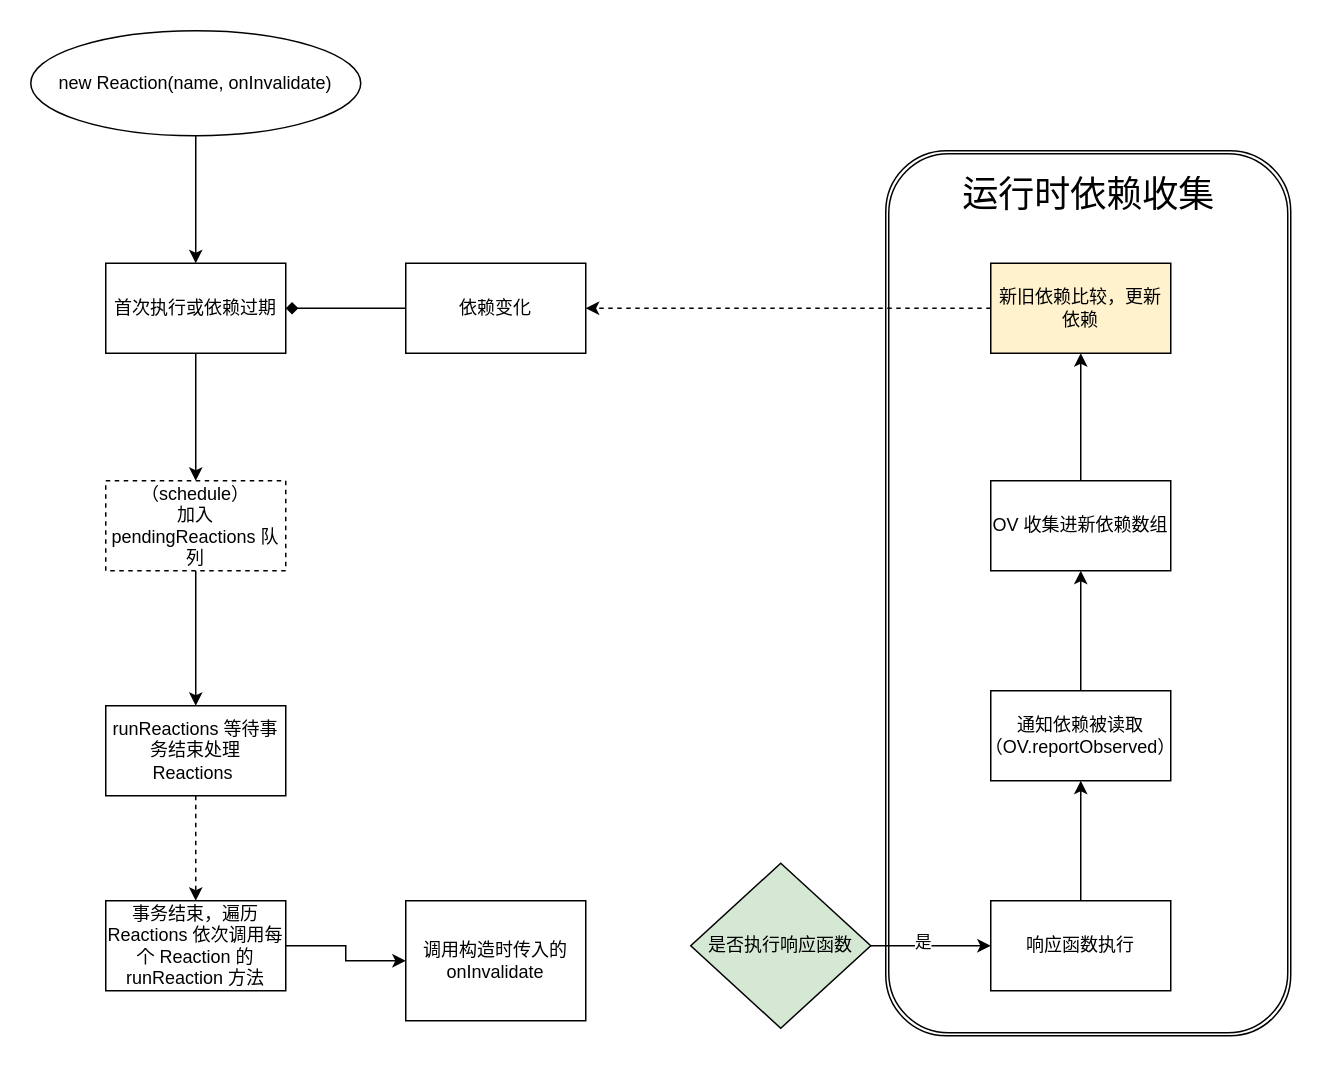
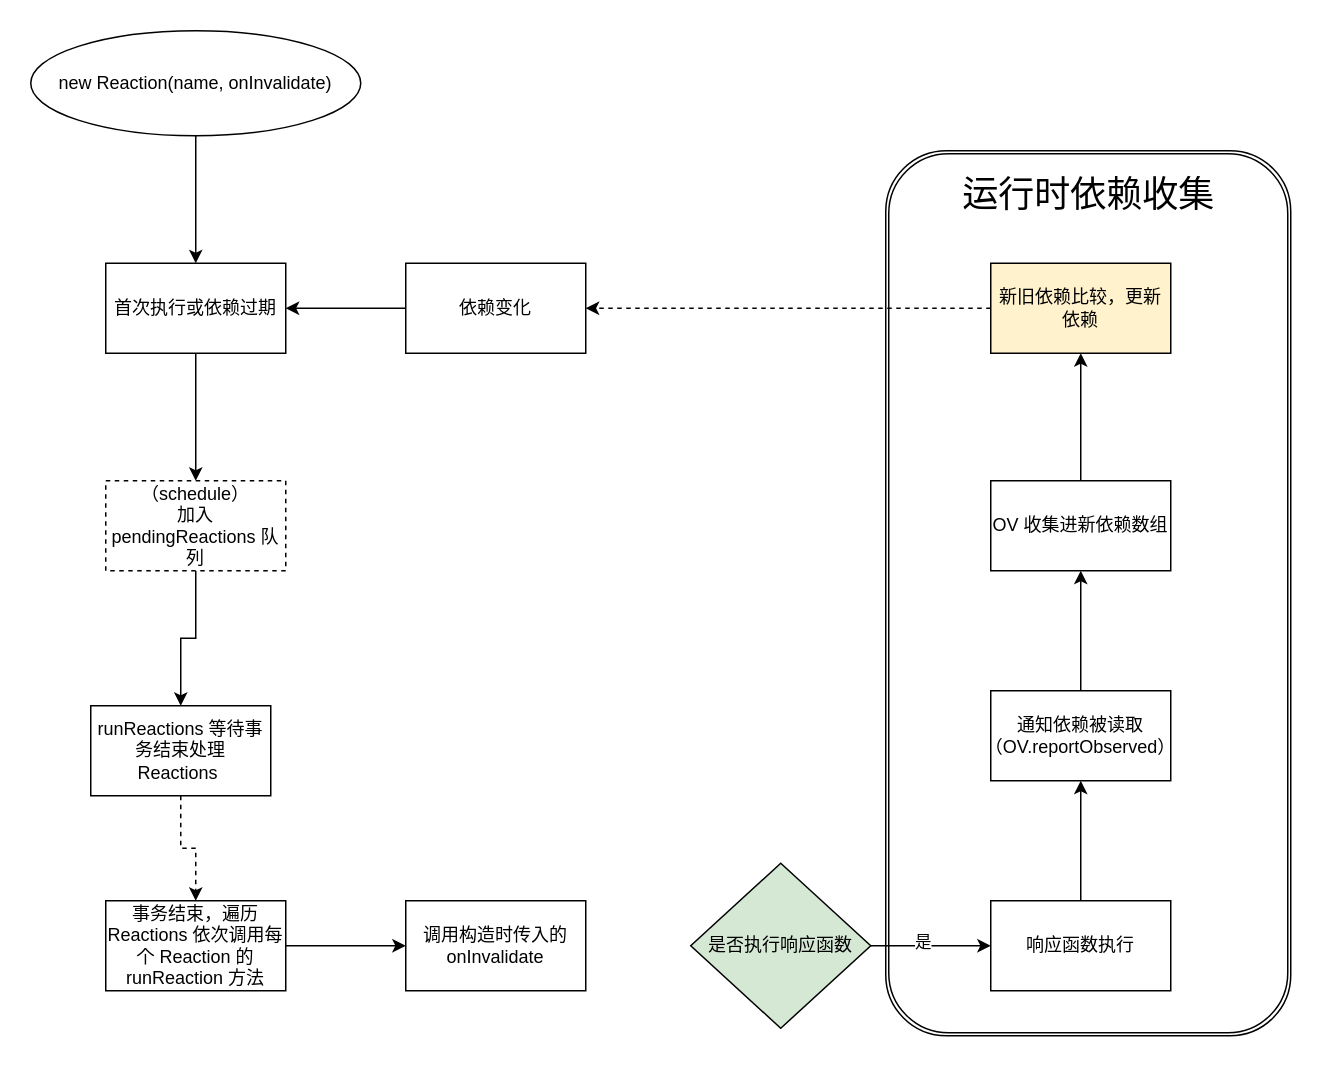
- <mxCell id="25" value="" style="endArrow=diamond;html=1;rounded=0;exitX=0;exitY=0.5;exitDx=0;exitDy=0;entryX=1;entryY=0.5;entryDx=0;entryDy=0;" edge="1" parent="1" source="24" target="6"><mxGeometry width="50" height="50" relative="1" as="geometry"><mxPoint x="440" y="360" as="sourcePoint" /><mxPoint x="470" y="330" as="targetPoint" /><Array as="points" /></mxGeometry></mxCell>
+ <mxCell id="25" value="" style="endArrow=classic;html=1;rounded=0;exitX=0;exitY=0.5;exitDx=0;exitDy=0;entryX=1;entryY=0.5;entryDx=0;entryDy=0;" edge="1" parent="1" source="24" target="6"><mxGeometry width="50" height="50" relative="1" as="geometry"><mxPoint x="440" y="360" as="sourcePoint" /><mxPoint x="470" y="330" as="targetPoint" /><Array as="points" /></mxGeometry></mxCell>
- <mxCell id="10" value="runReactions 等待事务结束处理 Reactions&amp;nbsp;" style="whiteSpace=wrap;html=1;" vertex="1" parent="1"><mxGeometry x="70" y="470" width="120" height="60" as="geometry" /></mxCell>
+ <mxCell id="10" value="runReactions 等待事务结束处理 Reactions&amp;nbsp;" style="whiteSpace=wrap;html=1;" vertex="1" parent="1"><mxGeometry x="60" y="470" width="120" height="60" as="geometry" /></mxCell>
- <mxCell id="13" value="调用构造时传入的&lt;br&gt;onInvalidate" style="whiteSpace=wrap;html=1;" vertex="1" parent="1"><mxGeometry x="270" y="600" width="120" height="80" as="geometry" /></mxCell>
+ <mxCell id="13" value="调用构造时传入的&lt;br&gt;onInvalidate" style="whiteSpace=wrap;html=1;" vertex="1" parent="1"><mxGeometry x="270" y="600" width="120" height="60" as="geometry" /></mxCell>
